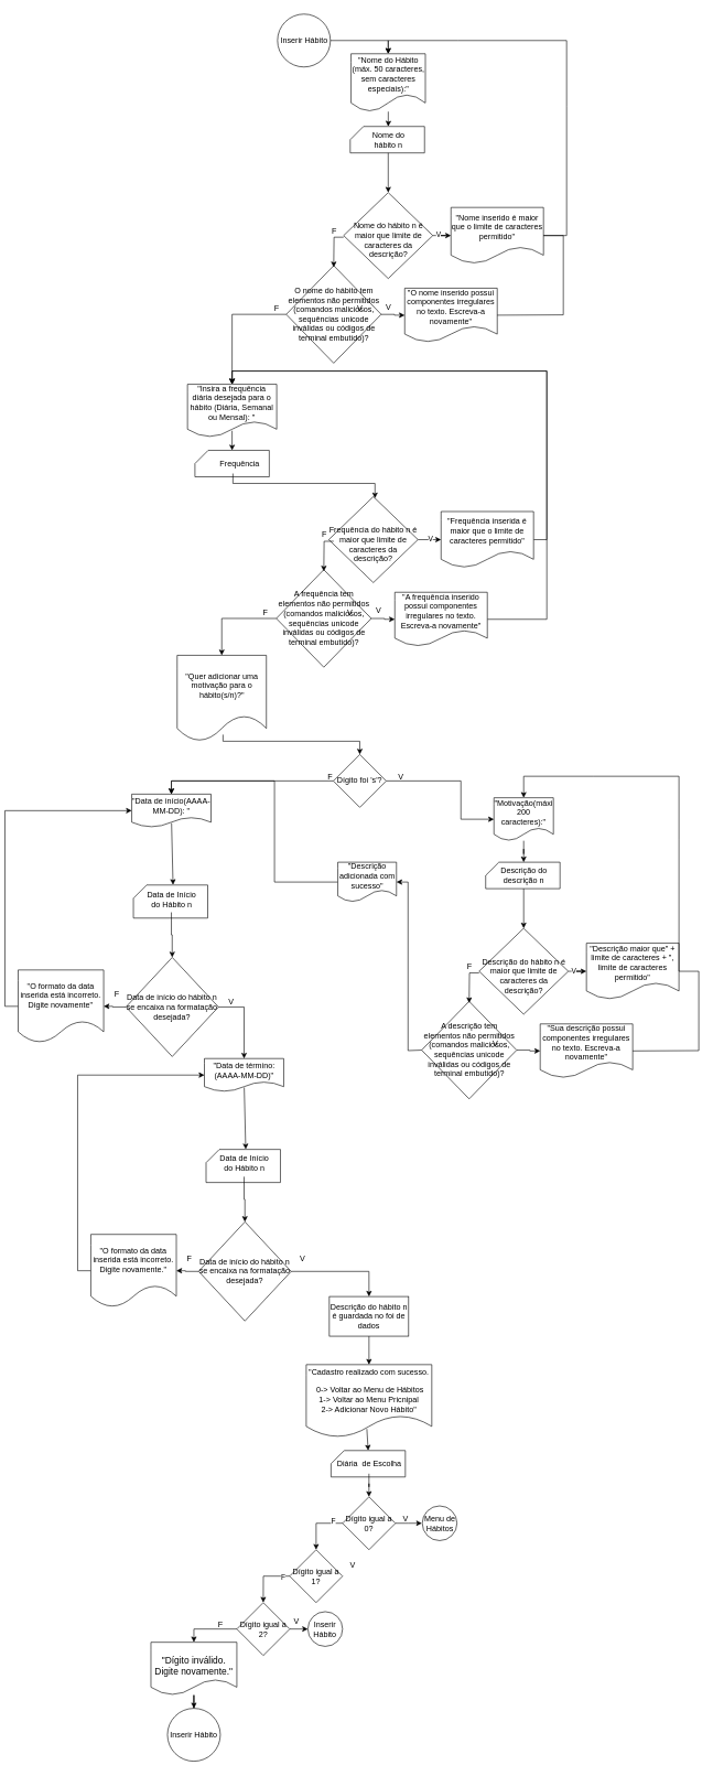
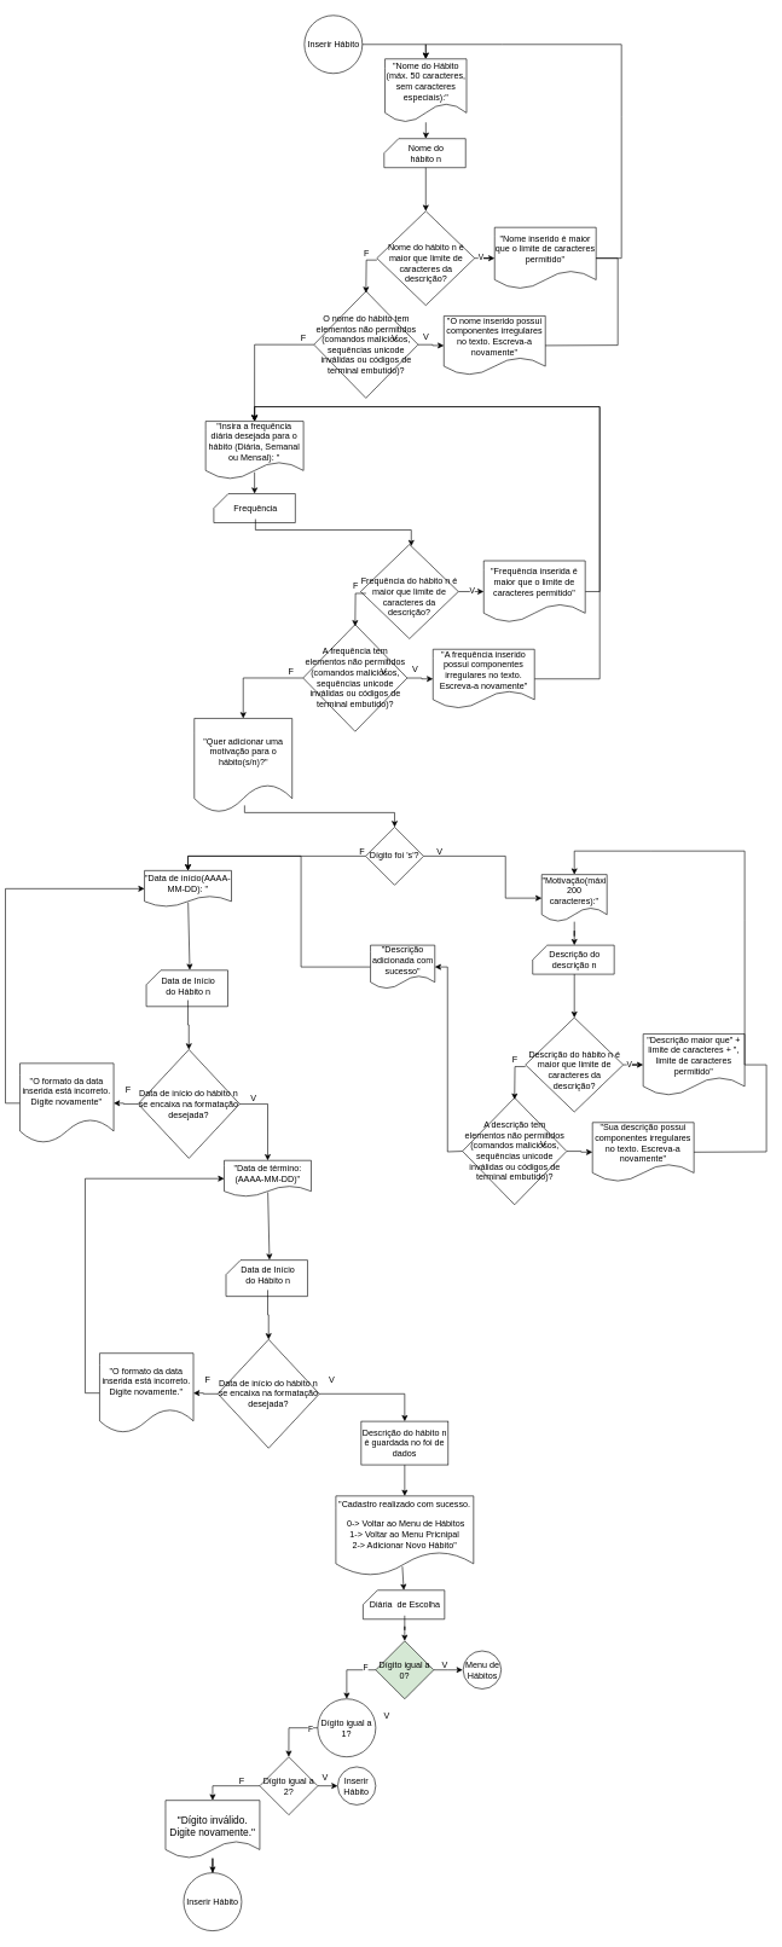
- <mxCell id="12" value="&lt;font style=&quot;font-size: 12px;&quot;&gt;Frequência&lt;br&gt;&lt;/font&gt;" style="text;html=1;align=center;verticalAlign=middle;resizable=0;points=[];autosize=1;strokeColor=none;fillColor=none;" parent="8" vertex="1"><mxGeometry x="30" y="25" width="80" height="30" as="geometry" /></mxCell>
+ <mxCell id="12" value="&lt;font style=&quot;font-size: 12px;&quot;&gt;Frequência&lt;br&gt;&lt;/font&gt;" style="text;html=1;align=center;verticalAlign=middle;resizable=0;points=[];autosize=1;strokeColor=none;fillColor=none;" parent="8" vertex="1"><mxGeometry x="20" y="25" width="80" height="30" as="geometry" /></mxCell>
- <mxCell id="23" value="Dígito igual a 0?" style="rhombus;whiteSpace=wrap;html=1;" parent="1" vertex="1"><mxGeometry x="510.94" y="2263" width="80" height="80" as="geometry" /></mxCell>
+ <mxCell id="23" value="Dígito igual a 0?" style="rhombus;whiteSpace=wrap;html=1;fillColor=#d5e8d4;" parent="1" vertex="1"><mxGeometry x="510.94" y="2263" width="80" height="80" as="geometry" /></mxCell>
- <mxCell id="29" value="Dígito igual a 1?" style="rhombus;whiteSpace=wrap;html=1;" parent="1" vertex="1"><mxGeometry x="430.94" y="2343" width="80" height="80" as="geometry" /></mxCell>
+ <mxCell id="29" value="Dígito igual a 1?" style="ellipse;whiteSpace=wrap;html=1;" parent="1" vertex="1"><mxGeometry x="430.94" y="2343" width="80" height="80" as="geometry" /></mxCell>
